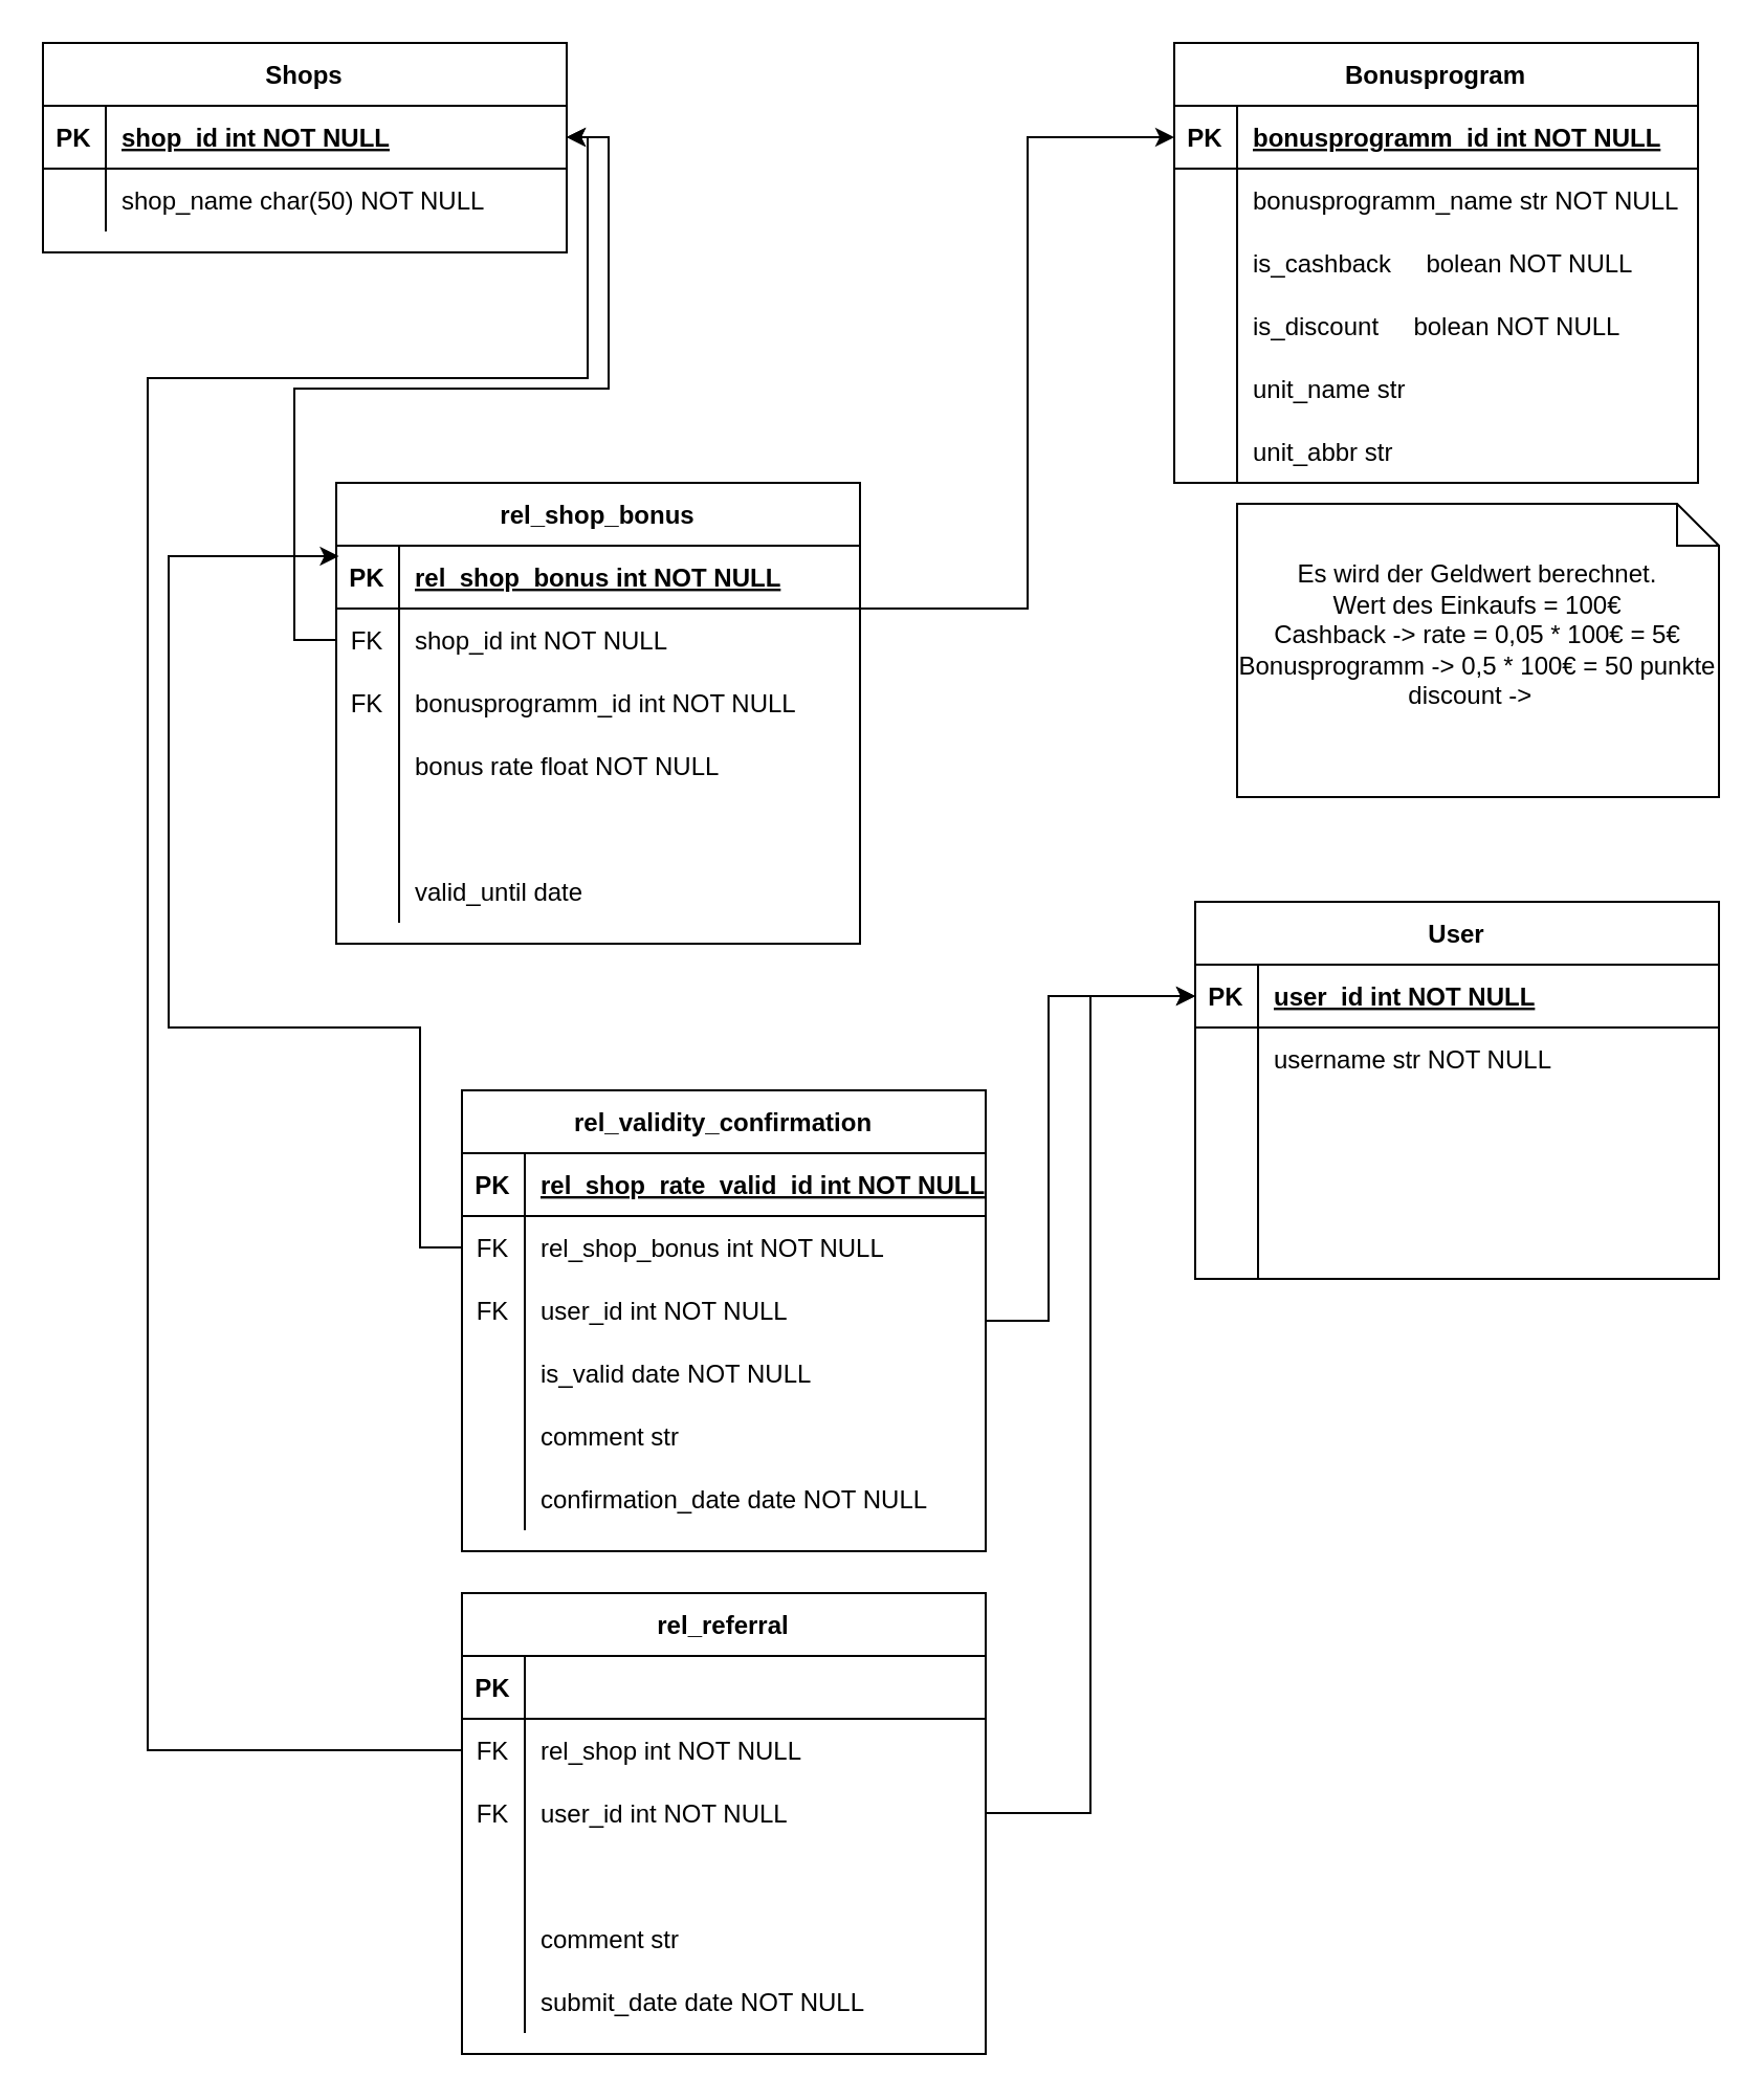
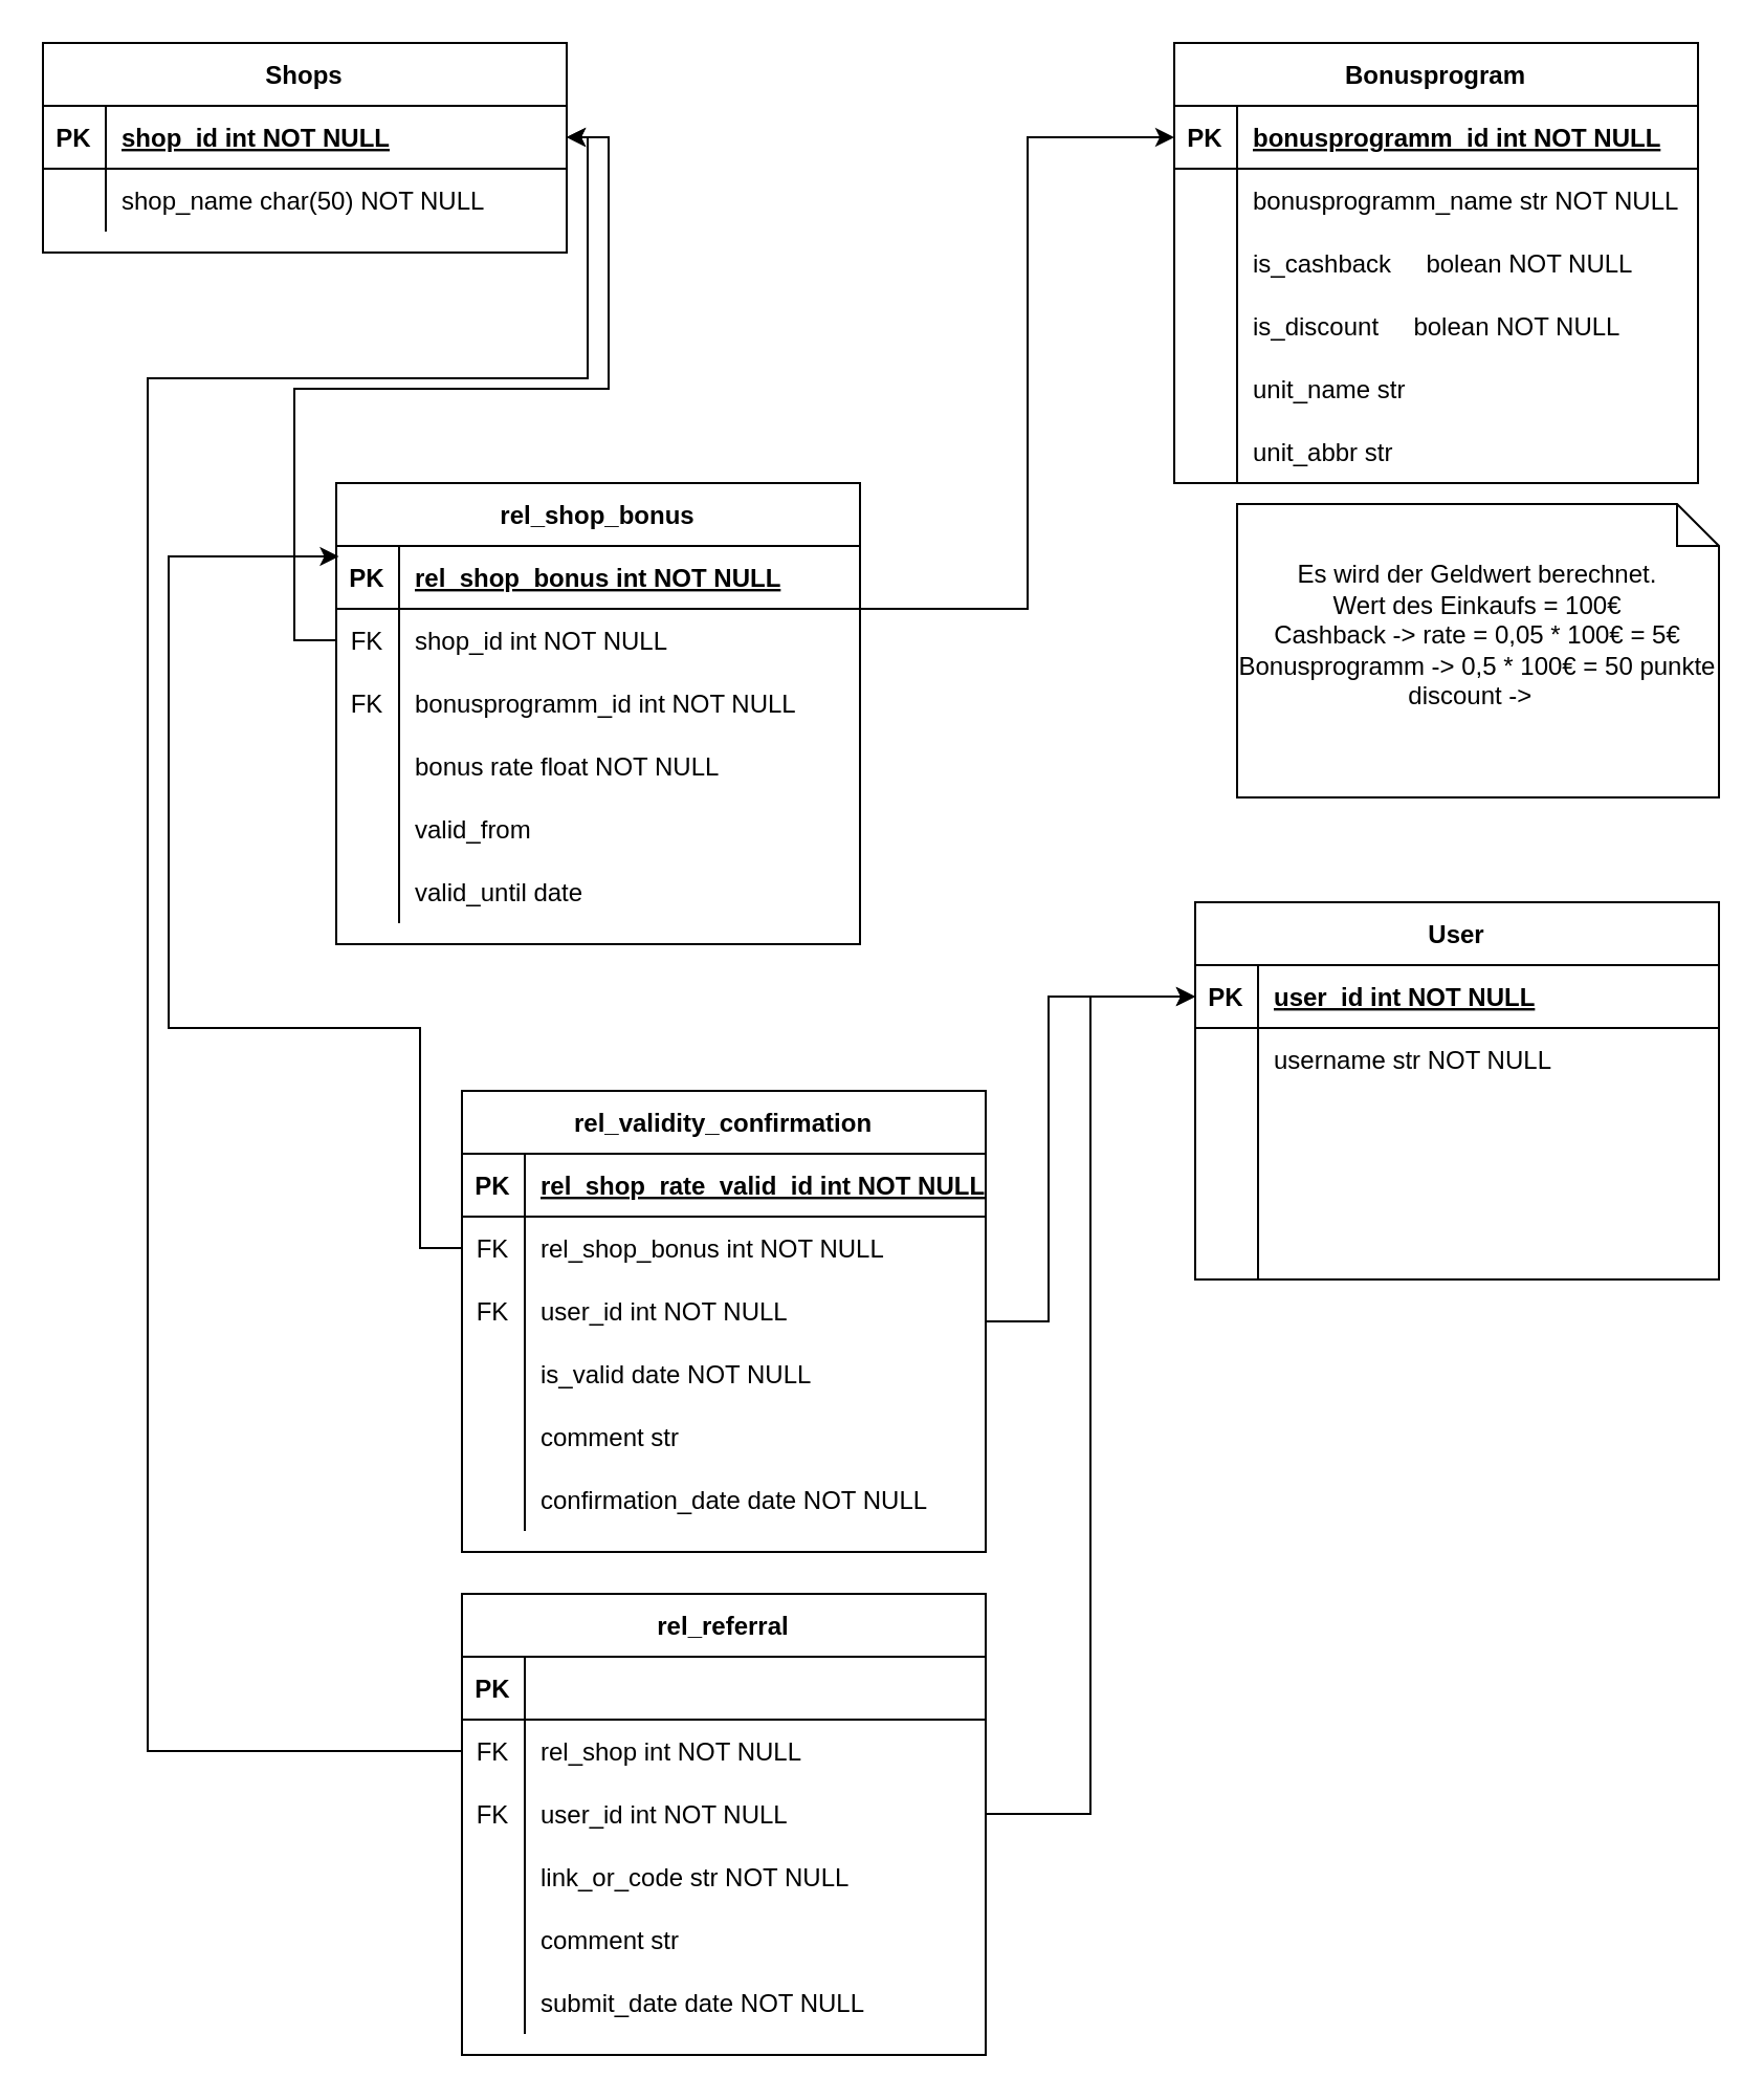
+ <mxCell id="44" value="valid_from" style="shape=partialRectangle;overflow=hidden;connectable=0;fillColor=none;top=0;left=0;bottom=0;right=0;align=left;spacingLeft=6;" parent="42" vertex="1"><mxGeometry x="30" width="220" height="30" as="geometry"><mxRectangle width="220" height="30" as="alternateBounds" /></mxGeometry></mxCell>
+ <mxCell id="99" value="link_or_code str NOT NULL" style="shape=partialRectangle;overflow=hidden;connectable=0;fillColor=none;top=0;left=0;bottom=0;right=0;align=left;spacingLeft=6;" parent="97" vertex="1"><mxGeometry x="30" width="220" height="30" as="geometry"><mxRectangle width="220" height="30" as="alternateBounds" /></mxGeometry></mxCell>
